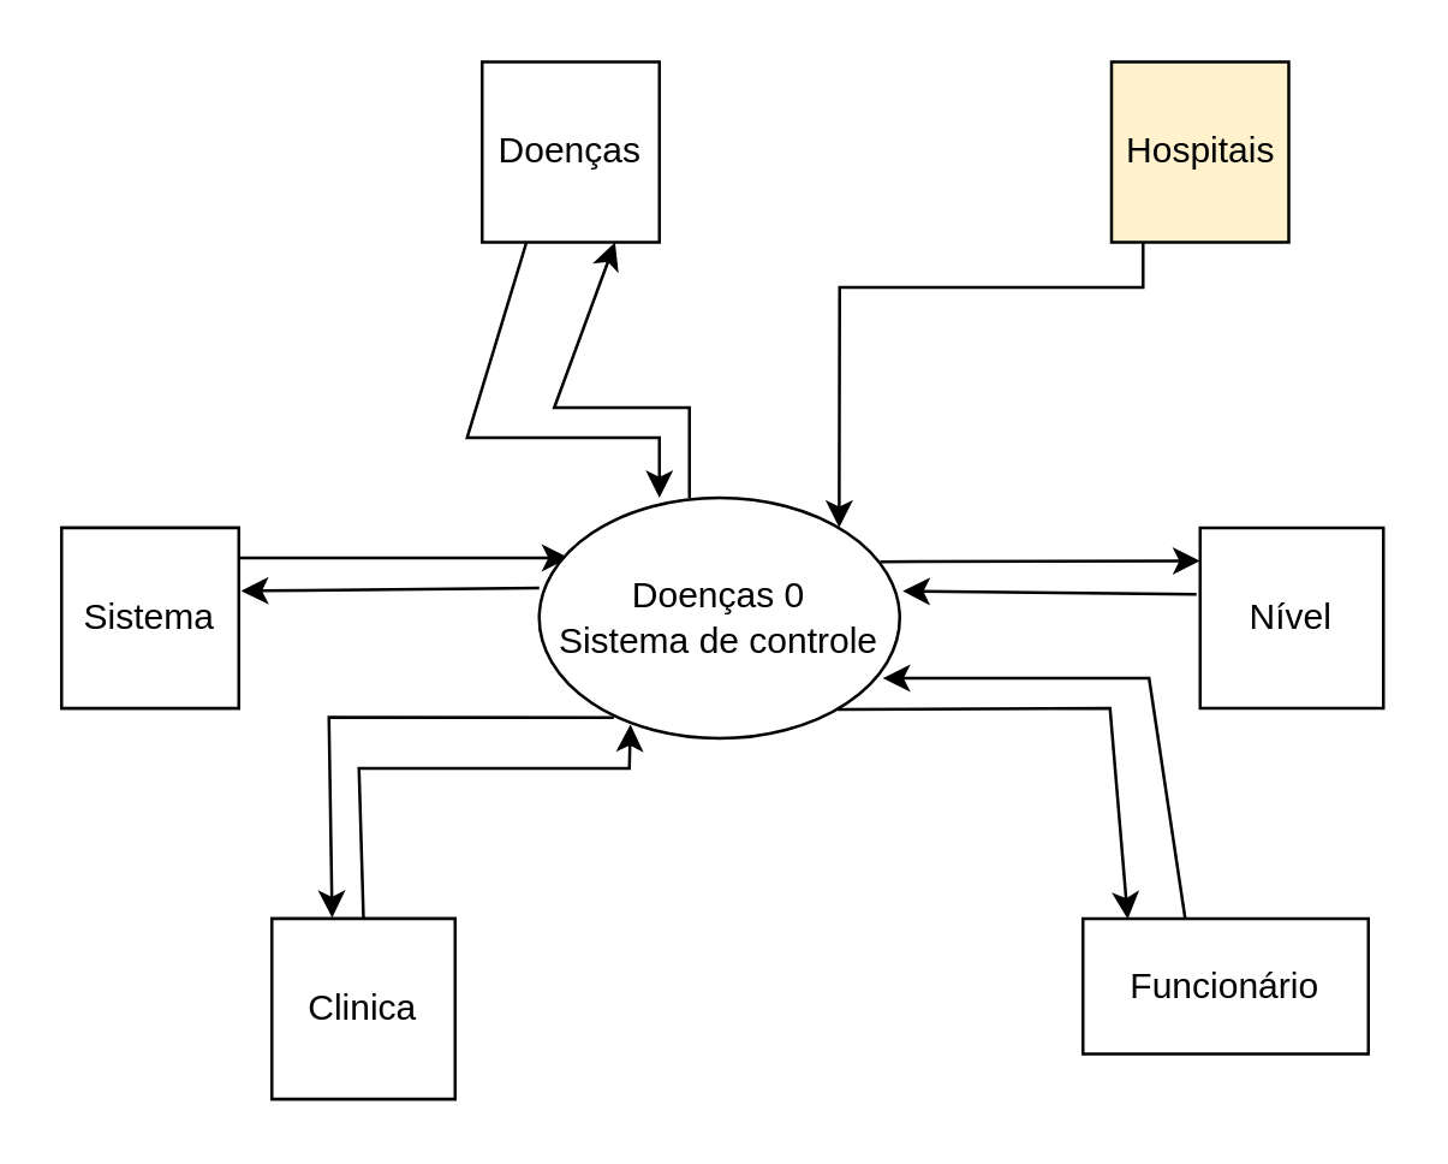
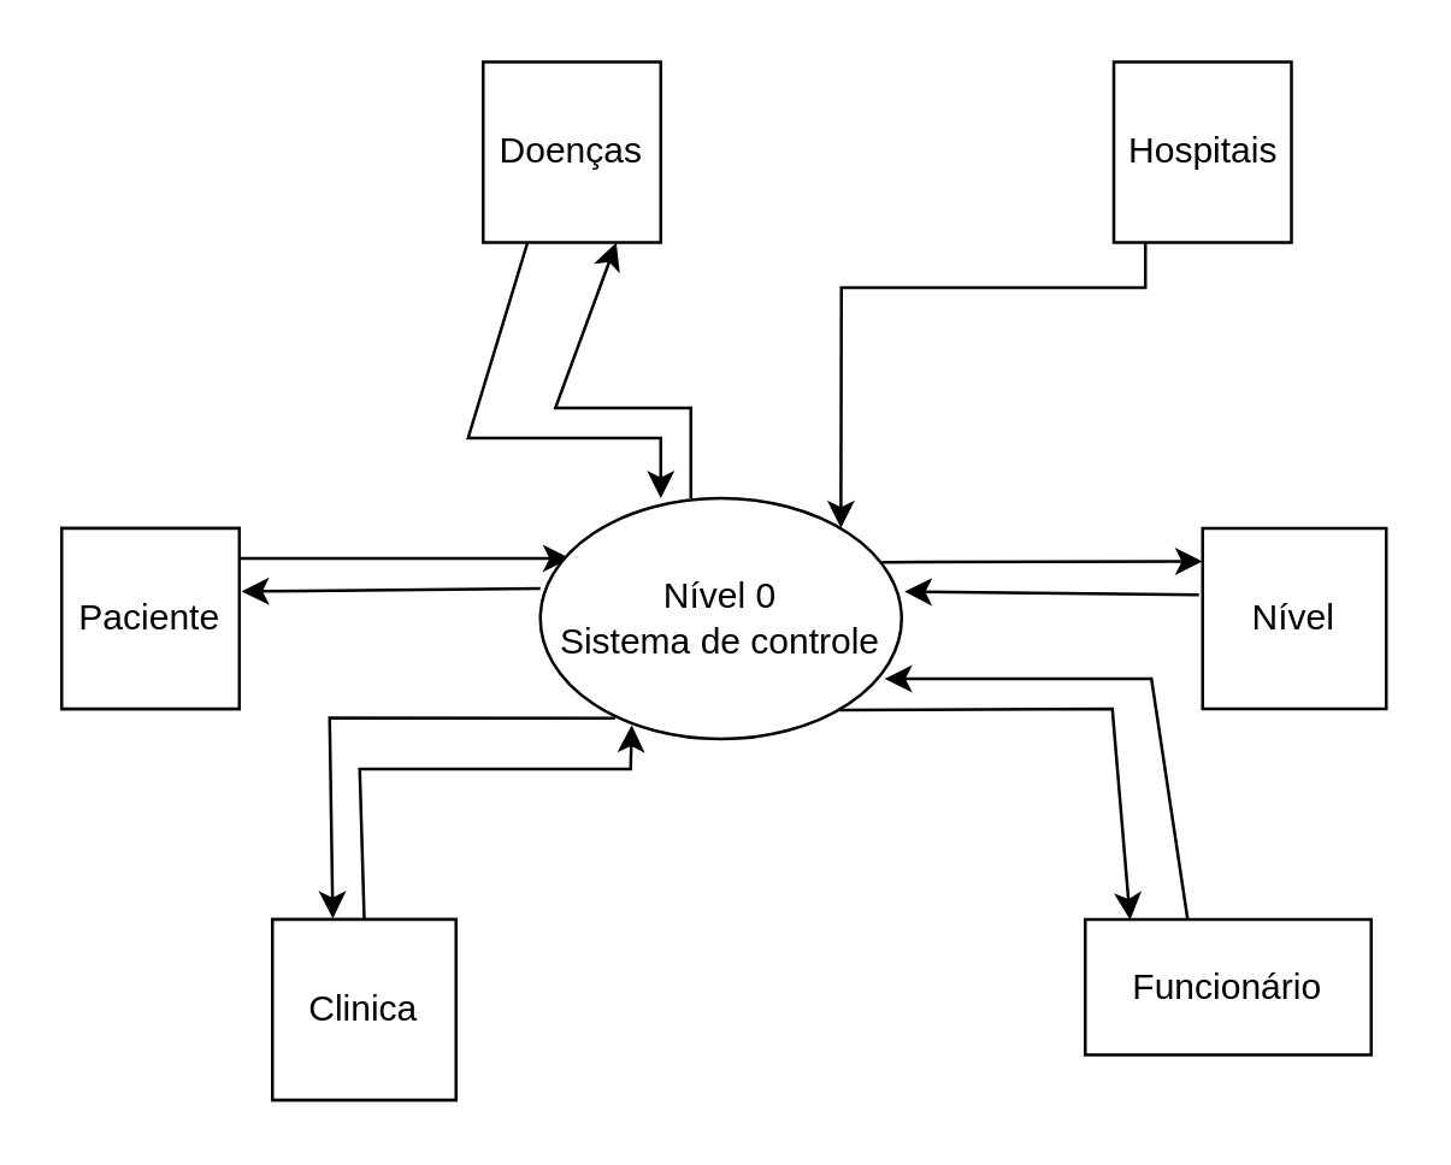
- <mxCell id="15" value="Hospitais" style="rounded=0;whiteSpace=wrap;html=1;fillColor=#fff2cc;" parent="1" vertex="1"><mxGeometry x="369.5" y="20" width="59" height="60" as="geometry" /></mxCell>
+ <mxCell id="15" value="Hospitais" style="rounded=0;whiteSpace=wrap;html=1;" parent="1" vertex="1"><mxGeometry x="369.5" y="20" width="59" height="60" as="geometry" /></mxCell>
- <mxCell id="21" value="Sistema" style="rounded=0;whiteSpace=wrap;html=1;" parent="1" vertex="1"><mxGeometry x="20" y="175" width="59" height="60" as="geometry" /></mxCell>
+ <mxCell id="21" value="Paciente" style="rounded=0;whiteSpace=wrap;html=1;" parent="1" vertex="1"><mxGeometry x="20" y="175" width="59" height="60" as="geometry" /></mxCell>
- <mxCell id="6" value="Doenças 0&lt;br&gt;Sistema de controle" style="ellipse;whiteSpace=wrap;html=1;" parent="1" vertex="1"><mxGeometry x="179" y="165" width="120" height="80" as="geometry" /></mxCell>
+ <mxCell id="6" value="Nível 0&lt;br&gt;Sistema de controle" style="ellipse;whiteSpace=wrap;html=1;" parent="1" vertex="1"><mxGeometry x="179" y="165" width="120" height="80" as="geometry" /></mxCell>
